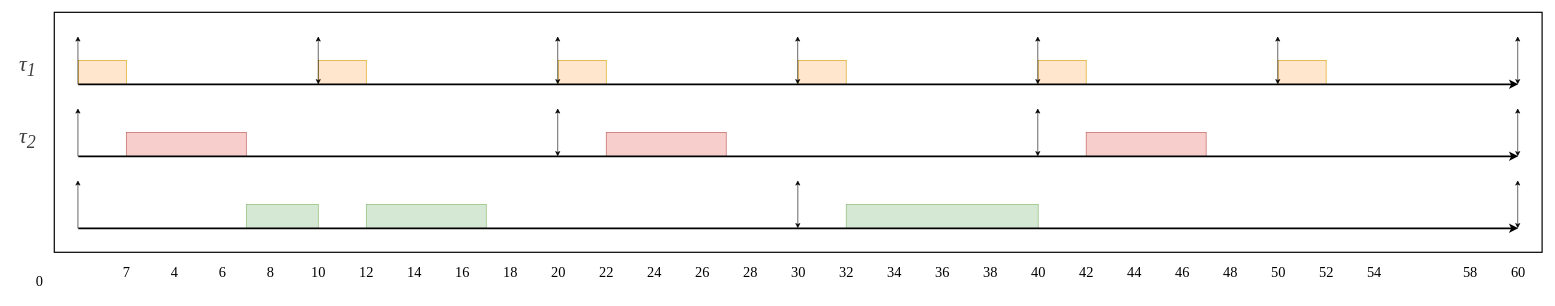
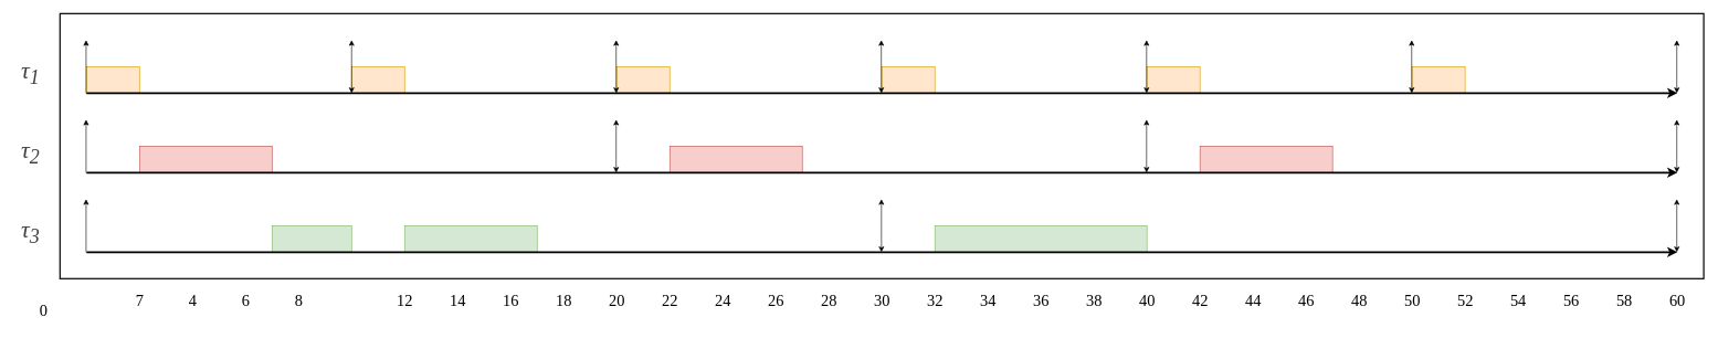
+ <mxCell id="21" value="&lt;span style=&quot;color: rgb(64, 64, 64); font-family: KaTeX_Math; font-size: 36px; font-style: italic;&quot;&gt;τ&lt;sub style=&quot;&quot;&gt;3&lt;/sub&gt;&lt;/span&gt;" style="text;html=1;align=center;verticalAlign=middle;resizable=0;points=[];autosize=1;strokeColor=none;fillColor=none;" vertex="1" parent="1"><mxGeometry x="20" y="320" width="50" height="60" as="geometry" /></mxCell>
- <mxCell id="9" value="10" style="text;html=1;align=center;verticalAlign=middle;resizable=0;points=[];autosize=1;strokeColor=none;fillColor=none;fontSize=24;fontFamily=calibri;" vertex="1" parent="1"><mxGeometry x="505" y="433" width="50" height="40" as="geometry" /></mxCell>
+ <mxCell id="34" value="56" style="text;html=1;align=center;verticalAlign=middle;resizable=0;points=[];autosize=1;strokeColor=none;fillColor=none;fontSize=24;fontFamily=calibri;" vertex="1" parent="1"><mxGeometry x="2345" y="433" width="50" height="40" as="geometry" /></mxCell>
